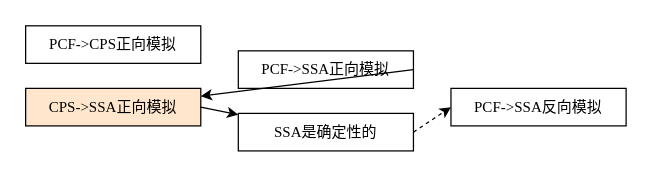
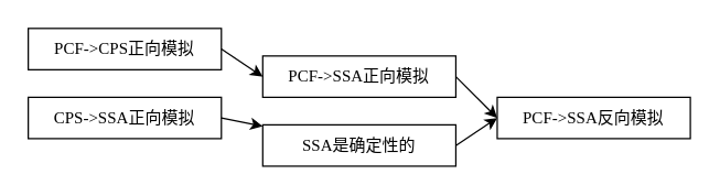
+ <mxCell id="5" value="" style="endArrow=classic;html=1;rounded=0;fontFamily=Times New Roman;exitX=1;exitY=0.5;exitDx=0;exitDy=0;entryX=0;entryY=0.5;entryDx=0;entryDy=0;" edge="1" parent="1" source="2" target="4"><mxGeometry width="50" height="50" relative="1" as="geometry"><mxPoint x="260" y="100" as="sourcePoint" /><mxPoint x="210" y="40" as="targetPoint" /></mxGeometry></mxCell>
- <mxCell id="8" value="" style="endArrow=classic;html=1;rounded=0;fontFamily=Times New Roman;exitX=1;exitY=0.5;exitDx=0;exitDy=0;" edge="1" parent="1" source="4" target="3"><mxGeometry width="50" height="50" relative="1" as="geometry"><mxPoint x="170" y="45" as="sourcePoint" /><mxPoint x="200" y="65" as="targetPoint" /></mxGeometry></mxCell>
+ <mxCell id="8" value="" style="endArrow=classic;html=1;rounded=0;fontFamily=Times New Roman;exitX=1;exitY=0.5;exitDx=0;exitDy=0;entryX=0;entryY=0.5;entryDx=0;entryDy=0;" edge="1" parent="1" source="4" target="7"><mxGeometry width="50" height="50" relative="1" as="geometry"><mxPoint x="170" y="45" as="sourcePoint" /><mxPoint x="200" y="65" as="targetPoint" /></mxGeometry></mxCell>
- <mxCell id="3" value="&lt;font face=&quot;Times New Roman&quot;&gt;CPS-&amp;gt;SSA正向模拟&lt;/font&gt;" style="rounded=0;whiteSpace=wrap;html=1;fillColor=#ffe6cc;" vertex="1" parent="1"><mxGeometry x="20" y="70" width="140" height="30" as="geometry" /></mxCell>
+ <mxCell id="3" value="&lt;font face=&quot;Times New Roman&quot;&gt;CPS-&amp;gt;SSA正向模拟&lt;/font&gt;" style="rounded=0;whiteSpace=wrap;html=1;" vertex="1" parent="1"><mxGeometry x="20" y="70" width="140" height="30" as="geometry" /></mxCell>
- <mxCell id="10" value="" style="endArrow=classic;html=1;rounded=0;fontFamily=Times New Roman;exitX=1;exitY=0.5;exitDx=0;exitDy=0;entryX=0;entryY=0.5;entryDx=0;entryDy=0;dashed=1;" edge="1" parent="1" source="9" target="7"><mxGeometry width="50" height="50" relative="1" as="geometry"><mxPoint x="170" y="95" as="sourcePoint" /><mxPoint x="200" y="72.5" as="targetPoint" /></mxGeometry></mxCell>
+ <mxCell id="10" value="" style="endArrow=classic;html=1;rounded=0;fontFamily=Times New Roman;exitX=1;exitY=0.5;exitDx=0;exitDy=0;entryX=0;entryY=0.5;entryDx=0;entryDy=0;" edge="1" parent="1" source="9" target="7"><mxGeometry width="50" height="50" relative="1" as="geometry"><mxPoint x="170" y="95" as="sourcePoint" /><mxPoint x="200" y="72.5" as="targetPoint" /></mxGeometry></mxCell>
